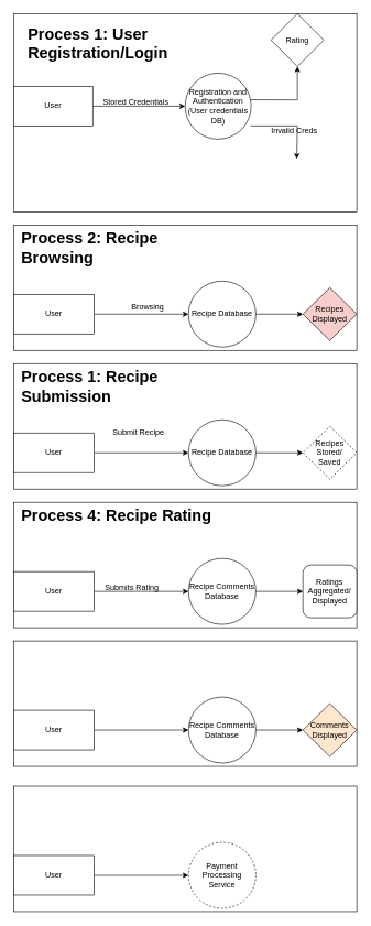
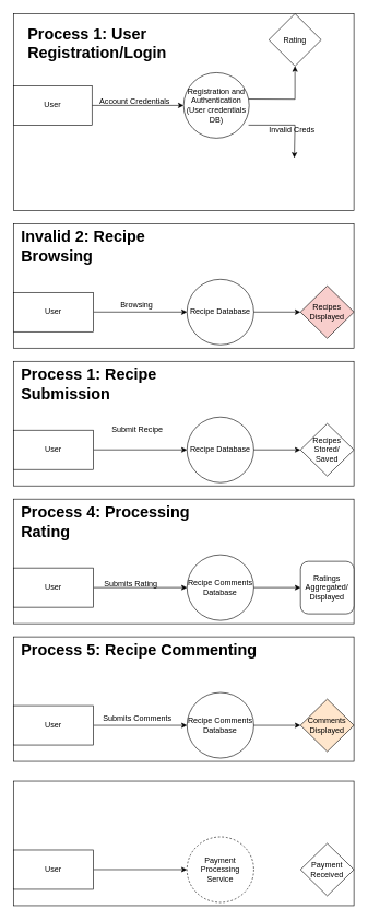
- <mxCell id="10" value="Stored Credentials" style="text;html=1;align=center;verticalAlign=middle;resizable=1;points=[];autosize=1;movable=1;rotatable=1;deletable=1;editable=1;locked=0;connectable=1;" parent="3" vertex="1"><mxGeometry x="120" y="120" width="130" height="30" as="geometry" /></mxCell>
+ <mxCell id="10" value="Account Credentials" style="text;html=1;align=center;verticalAlign=middle;resizable=1;points=[];autosize=1;movable=1;rotatable=1;deletable=1;editable=1;locked=0;connectable=1;" parent="3" vertex="1"><mxGeometry x="120" y="120" width="130" height="30" as="geometry" /></mxCell>
- <mxCell id="18" value="&lt;h1 style=&quot;margin-top: 0px;&quot;&gt;Process 2: Recipe Browsing&lt;/h1&gt;" style="text;html=1;whiteSpace=wrap;overflow=hidden;rounded=0;container=0;" parent="13" vertex="1"><mxGeometry x="10.196" width="305.882" height="70" as="geometry" /></mxCell>
+ <mxCell id="18" value="&lt;h1 style=&quot;margin-top: 0px;&quot;&gt;Invalid 2: Recipe Browsing&lt;/h1&gt;" style="text;html=1;whiteSpace=wrap;overflow=hidden;rounded=0;container=0;" parent="13" vertex="1"><mxGeometry x="10.196" width="305.882" height="70" as="geometry" /></mxCell>
- <mxCell id="20" value="Browsing" style="text;html=1;align=center;verticalAlign=middle;resizable=0;points=[];autosize=1;strokeColor=none;fillColor=none;container=0;" parent="13" vertex="1"><mxGeometry x="167.941" y="110" width="70" height="30" as="geometry" /></mxCell>
+ <mxCell id="20" value="Browsing" style="text;html=1;align=center;verticalAlign=middle;resizable=0;points=[];autosize=1;strokeColor=none;fillColor=none;container=0;" parent="13" vertex="1"><mxGeometry x="152.941" y="110" width="70" height="30" as="geometry" /></mxCell>
- <mxCell id="30" value="Recipes&lt;div&gt;Stored/&lt;/div&gt;&lt;div&gt;Saved&lt;/div&gt;" style="rhombus;whiteSpace=wrap;html=1;rounded=0;container=0;dashed=1;" parent="22" vertex="1"><mxGeometry x="438.431" y="95" width="81.569" height="80" as="geometry" /></mxCell>
+ <mxCell id="30" value="Recipes&lt;div&gt;Stored/&lt;/div&gt;&lt;div&gt;Saved&lt;/div&gt;" style="rhombus;whiteSpace=wrap;html=1;rounded=0;container=0;" parent="22" vertex="1"><mxGeometry x="438.431" y="95" width="81.569" height="80" as="geometry" /></mxCell>
- <mxCell id="36" value="&lt;h1 style=&quot;margin-top: 0px;&quot;&gt;Process 4: Recipe Rating&lt;/h1&gt;" style="text;html=1;whiteSpace=wrap;overflow=hidden;rounded=0;container=0;" parent="31" vertex="1"><mxGeometry x="10.196" width="305.882" height="70" as="geometry" /></mxCell>
+ <mxCell id="36" value="&lt;h1 style=&quot;margin-top: 0px;&quot;&gt;Process 4: Processing Rating&lt;/h1&gt;" style="text;html=1;whiteSpace=wrap;overflow=hidden;rounded=0;container=0;" parent="31" vertex="1"><mxGeometry x="10.196" width="305.882" height="70" as="geometry" /></mxCell>
+ <mxCell id="45" value="&lt;h1 style=&quot;margin-top: 0px;&quot;&gt;Process 5: Recipe Commenting&lt;/h1&gt;" style="text;html=1;whiteSpace=wrap;overflow=hidden;rounded=0;container=0;" parent="40" vertex="1"><mxGeometry x="10.2" width="409.8" height="70" as="geometry" /></mxCell>
+ <mxCell id="47" value="Submits Comments" style="text;html=1;align=center;verticalAlign=middle;resizable=0;points=[];autosize=1;strokeColor=none;fillColor=none;container=0;" parent="40" vertex="1"><mxGeometry x="123.941" y="110" width="130" height="30" as="geometry" /></mxCell>
+ <mxCell id="54" value="Payment&lt;div&gt;Received&lt;/div&gt;" style="rhombus;whiteSpace=wrap;html=1;rounded=0;container=0;" parent="49" vertex="1"><mxGeometry x="438.431" y="95" width="81.569" height="80" as="geometry" /></mxCell>
